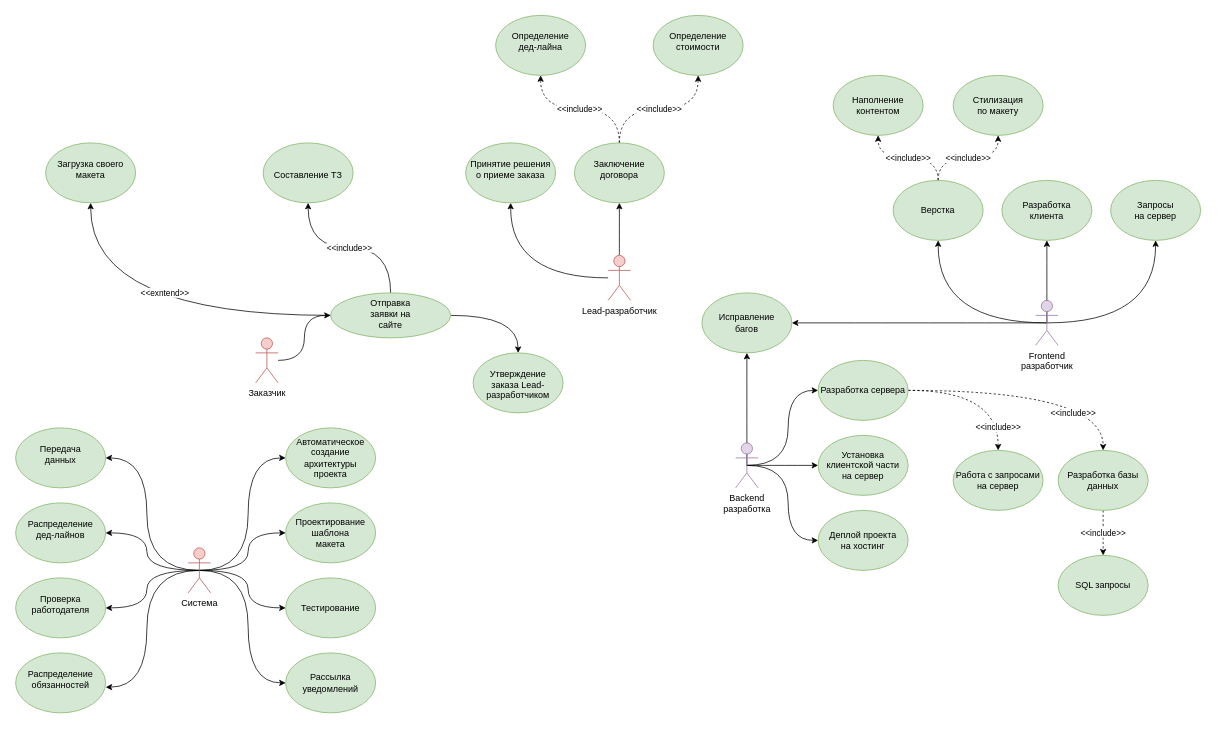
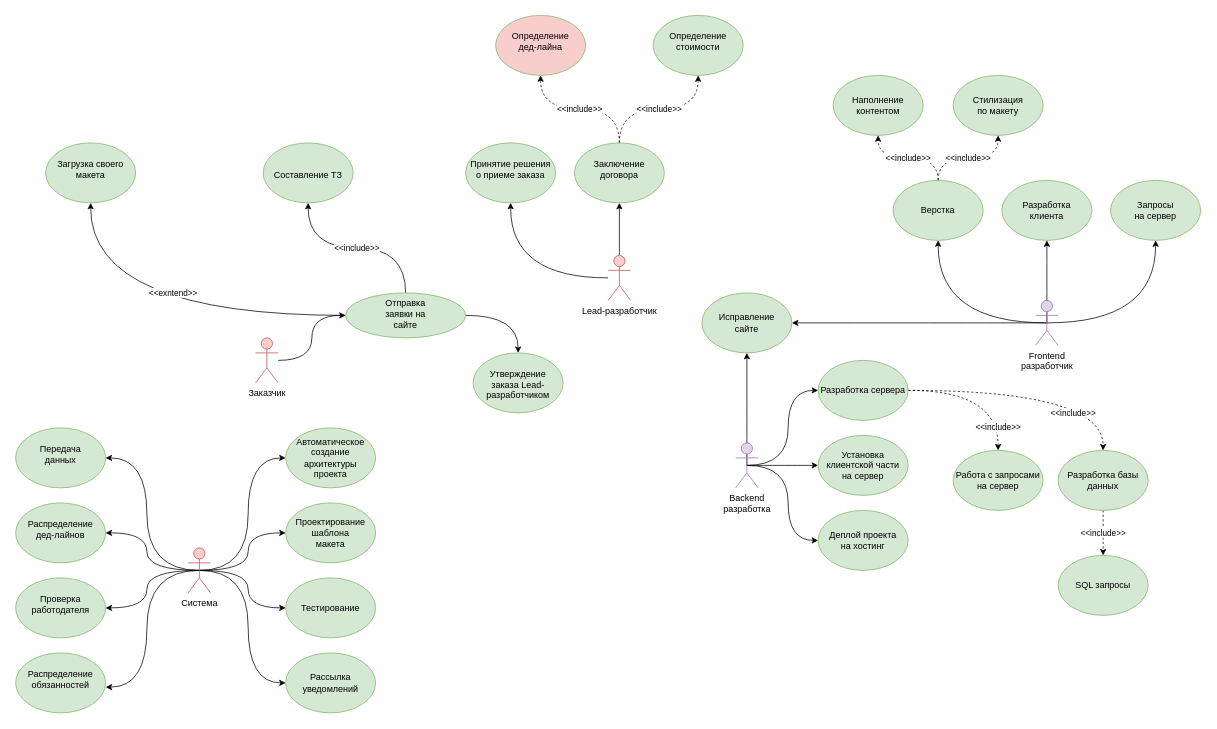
- <mxCell id="16" value="&lt;br&gt;Определение&lt;br&gt;дед-лайна" style="ellipse;whiteSpace=wrap;html=1;verticalAlign=top;strokeColor=#82b366;fillColor=#d5e8d4;" vertex="1" parent="1"><mxGeometry x="660" y="20" width="120" height="80" as="geometry" /></mxCell>
+ <mxCell id="16" value="&lt;br&gt;Определение&lt;br&gt;дед-лайна" style="ellipse;whiteSpace=wrap;html=1;verticalAlign=top;strokeColor=#82b366;fillColor=#f8cecc;" vertex="1" parent="1"><mxGeometry x="660" y="20" width="120" height="80" as="geometry" /></mxCell>
- <mxCell id="7" value="Отправка&lt;br&gt;заявки на&lt;br&gt;сайте" style="ellipse;whiteSpace=wrap;html=1;verticalAlign=top;fillColor=#d5e8d4;strokeColor=#82b366;" vertex="1" parent="1"><mxGeometry x="440" y="390" width="160" height="60" as="geometry" /></mxCell>
+ <mxCell id="7" value="Отправка&lt;br&gt;заявки на&lt;br&gt;сайте" style="ellipse;whiteSpace=wrap;html=1;verticalAlign=top;fillColor=#d5e8d4;strokeColor=#82b366;" vertex="1" parent="1"><mxGeometry x="460" y="390" width="160" height="60" as="geometry" /></mxCell>
- <mxCell id="63" value="Исправление&lt;br&gt;багов" style="ellipse;whiteSpace=wrap;html=1;fillColor=#d5e8d4;strokeColor=#82b366;" vertex="1" parent="1"><mxGeometry x="935" y="390" width="120" height="80" as="geometry" /></mxCell>
+ <mxCell id="63" value="Исправление&lt;br&gt;сайте" style="ellipse;whiteSpace=wrap;html=1;fillColor=#d5e8d4;strokeColor=#82b366;" vertex="1" parent="1"><mxGeometry x="935" y="390" width="120" height="80" as="geometry" /></mxCell>
